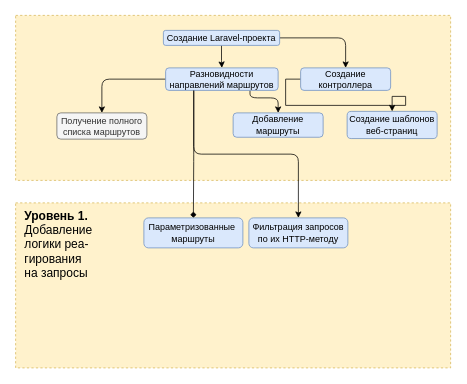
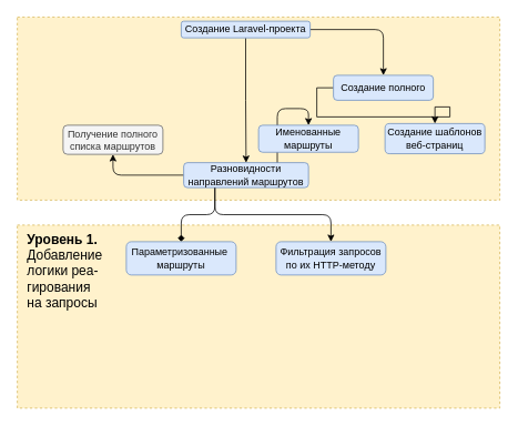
- <mxCell id="6" value="Создание Laravel-проекта" style="rounded=1;whiteSpace=wrap;html=1;fillColor=#dae8fc;strokeColor=#6c8ebf;" vertex="1" parent="1"><mxGeometry x="217" y="40" width="155" height="20" as="geometry" /></mxCell>
+ <mxCell id="6" value="Создание Laravel-проекта" style="rounded=1;whiteSpace=wrap;html=1;fillColor=#dae8fc;strokeColor=#6c8ebf;" vertex="1" parent="1"><mxGeometry x="217" y="25" width="155" height="20" as="geometry" /></mxCell>
- <mxCell id="10" value="Разновидности направлений маршрутов" style="whiteSpace=wrap;html=1;rounded=1;fillColor=#dae8fc;strokeColor=#6c8ebf;" vertex="1" parent="1"><mxGeometry x="220" y="90" width="150" height="30" as="geometry" /></mxCell>
+ <mxCell id="10" value="Разновидности направлений маршрутов" style="whiteSpace=wrap;html=1;rounded=1;fillColor=#dae8fc;strokeColor=#6c8ebf;" vertex="1" parent="1"><mxGeometry x="220" y="195" width="150" height="30" as="geometry" /></mxCell>
- <mxCell id="15" value="Создание контроллера" style="whiteSpace=wrap;html=1;fillColor=#dae8fc;strokeColor=#6c8ebf;rounded=1;" vertex="1" parent="1"><mxGeometry x="400" y="90" width="120" height="30" as="geometry" /></mxCell>
+ <mxCell id="15" value="Создание полного" style="whiteSpace=wrap;html=1;fillColor=#dae8fc;strokeColor=#6c8ebf;rounded=1;" vertex="1" parent="1"><mxGeometry x="400" y="90" width="120" height="30" as="geometry" /></mxCell>
- <mxCell id="12" value="Добавление маршруты" style="whiteSpace=wrap;html=1;rounded=1;fillColor=#dae8fc;strokeColor=#6c8ebf;" vertex="1" parent="1"><mxGeometry x="310" y="150" width="120" height="32.5" as="geometry" /></mxCell>
+ <mxCell id="12" value="Именованные маршруты" style="whiteSpace=wrap;html=1;rounded=1;fillColor=#dae8fc;strokeColor=#6c8ebf;" vertex="1" parent="1"><mxGeometry x="310" y="150" width="120" height="32.5" as="geometry" /></mxCell>
- <mxCell id="17" value="Параметризованные&amp;nbsp; маршруты" style="whiteSpace=wrap;html=1;fillColor=#dae8fc;strokeColor=#6c8ebf;rounded=1;" vertex="1" parent="1"><mxGeometry x="191" y="290" width="132" height="40" as="geometry" /></mxCell>
+ <mxCell id="17" value="Параметризованные&amp;nbsp; маршруты" style="whiteSpace=wrap;html=1;fillColor=#dae8fc;strokeColor=#6c8ebf;rounded=1;" vertex="1" parent="1"><mxGeometry x="151" y="290" width="132" height="40" as="geometry" /></mxCell>
